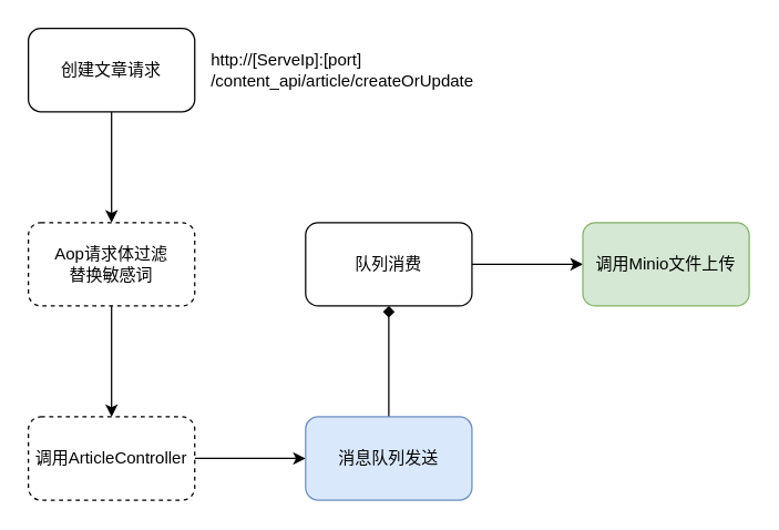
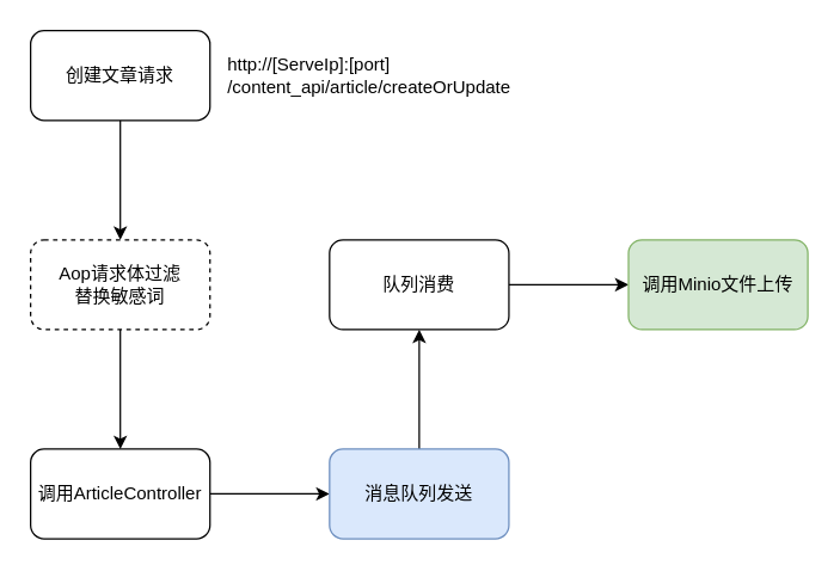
- <mxCell id="9" value="" style="edgeStyle=orthogonalEdgeStyle;rounded=0;orthogonalLoop=1;jettySize=auto;html=1;endArrow=diamond;" edge="1" parent="1" source="10" target="12"><mxGeometry relative="1" as="geometry" /></mxCell>
+ <mxCell id="9" value="" style="edgeStyle=orthogonalEdgeStyle;rounded=0;orthogonalLoop=1;jettySize=auto;html=1;" edge="1" parent="1" source="10" target="12"><mxGeometry relative="1" as="geometry" /></mxCell>
- <mxCell id="8" value="调用ArticleController" style="whiteSpace=wrap;html=1;rounded=1;dashed=1;" vertex="1" parent="1"><mxGeometry x="20" y="300" width="120" height="60" as="geometry" /></mxCell>
+ <mxCell id="8" value="调用ArticleController" style="whiteSpace=wrap;html=1;rounded=1;" vertex="1" parent="1"><mxGeometry x="20" y="300" width="120" height="60" as="geometry" /></mxCell>
